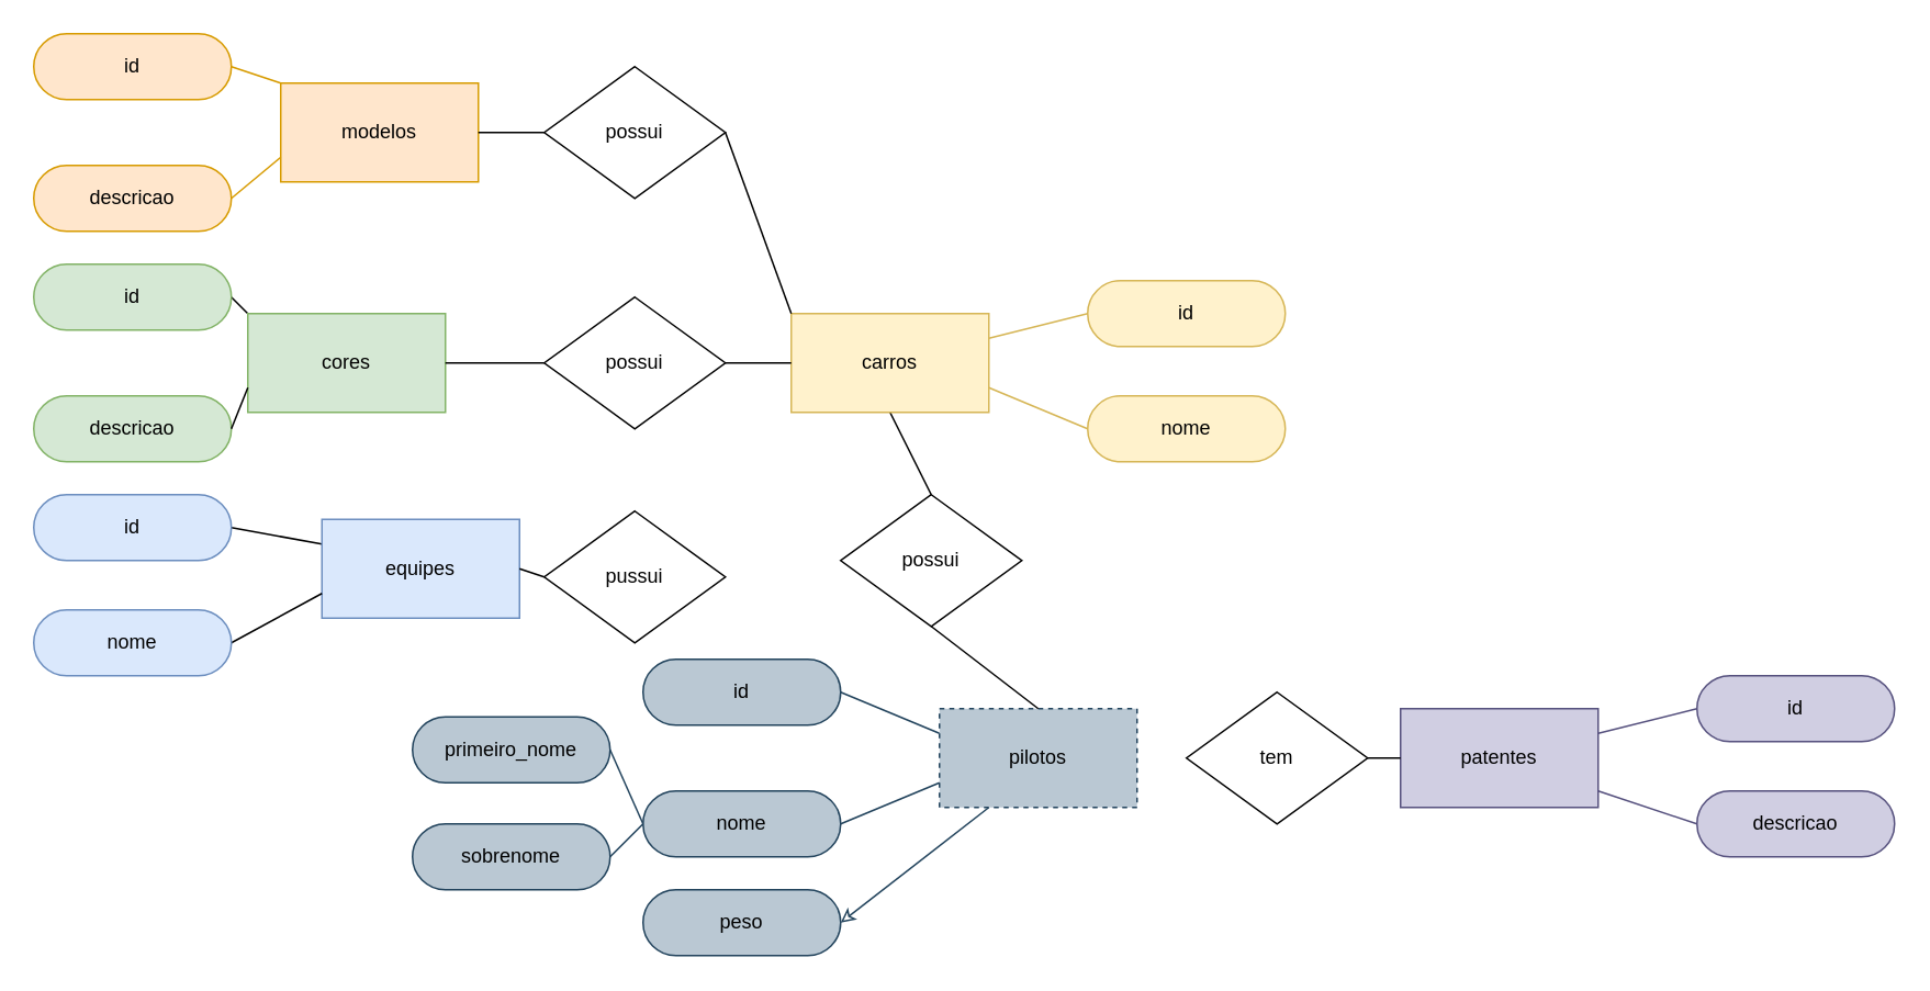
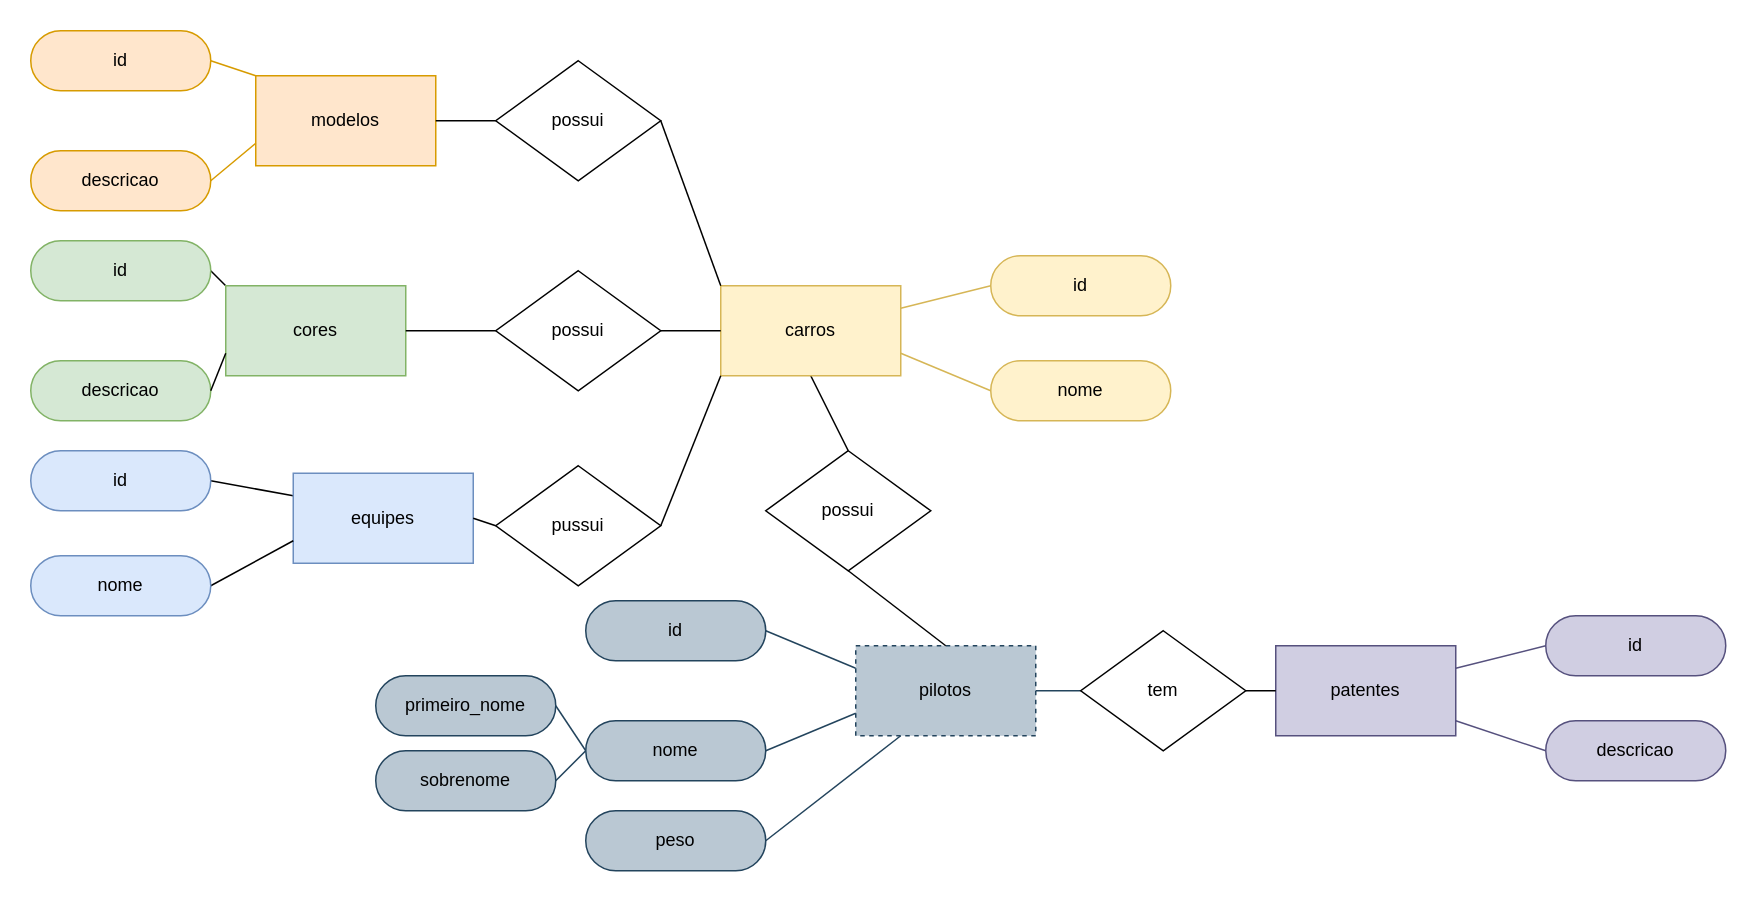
+ <mxCell id="29" style="edgeStyle=none;rounded=0;orthogonalLoop=1;jettySize=auto;html=1;exitX=1;exitY=0.5;exitDx=0;exitDy=0;entryX=1;entryY=0;entryDx=0;entryDy=0;startArrow=none;startFill=0;endArrow=none;endFill=0;" edge="1" parent="1" source="31" target="20"><mxGeometry relative="1" as="geometry" /></mxCell>
- <mxCell id="44" value="primeiro_nome" style="rounded=1;whiteSpace=wrap;html=1;arcSize=50;fillColor=#bac8d3;strokeColor=#23445d;direction=west;" vertex="1" parent="1"><mxGeometry x="250" y="435" width="120" height="40" as="geometry" /></mxCell>
+ <mxCell id="44" value="primeiro_nome" style="rounded=1;whiteSpace=wrap;html=1;arcSize=50;fillColor=#bac8d3;strokeColor=#23445d;direction=west;" vertex="1" parent="1"><mxGeometry x="250" y="450" width="120" height="40" as="geometry" /></mxCell>
+ <mxCell id="48" style="edgeStyle=none;rounded=0;orthogonalLoop=1;jettySize=auto;html=1;exitX=0;exitY=0.5;exitDx=0;exitDy=0;entryX=0;entryY=0.5;entryDx=0;entryDy=0;startArrow=none;startFill=0;endArrow=none;endFill=0;fillColor=#bac8d3;strokeColor=#23445d;" edge="1" parent="1" source="50" target="35"><mxGeometry relative="1" as="geometry" /></mxCell>
- <mxCell id="34" style="edgeStyle=none;rounded=0;orthogonalLoop=1;jettySize=auto;html=1;exitX=0.75;exitY=0;exitDx=0;exitDy=0;entryX=0;entryY=0.5;entryDx=0;entryDy=0;startArrow=none;startFill=0;endArrow=classic;endFill=0;fillColor=#bac8d3;strokeColor=#23445d;" edge="1" parent="1" source="35" target="47"><mxGeometry relative="1" as="geometry" /></mxCell>
+ <mxCell id="34" style="edgeStyle=none;rounded=0;orthogonalLoop=1;jettySize=auto;html=1;exitX=0.75;exitY=0;exitDx=0;exitDy=0;entryX=0;entryY=0.5;entryDx=0;entryDy=0;startArrow=none;startFill=0;endArrow=none;endFill=0;fillColor=#bac8d3;strokeColor=#23445d;" edge="1" parent="1" source="35" target="47"><mxGeometry relative="1" as="geometry" /></mxCell>
